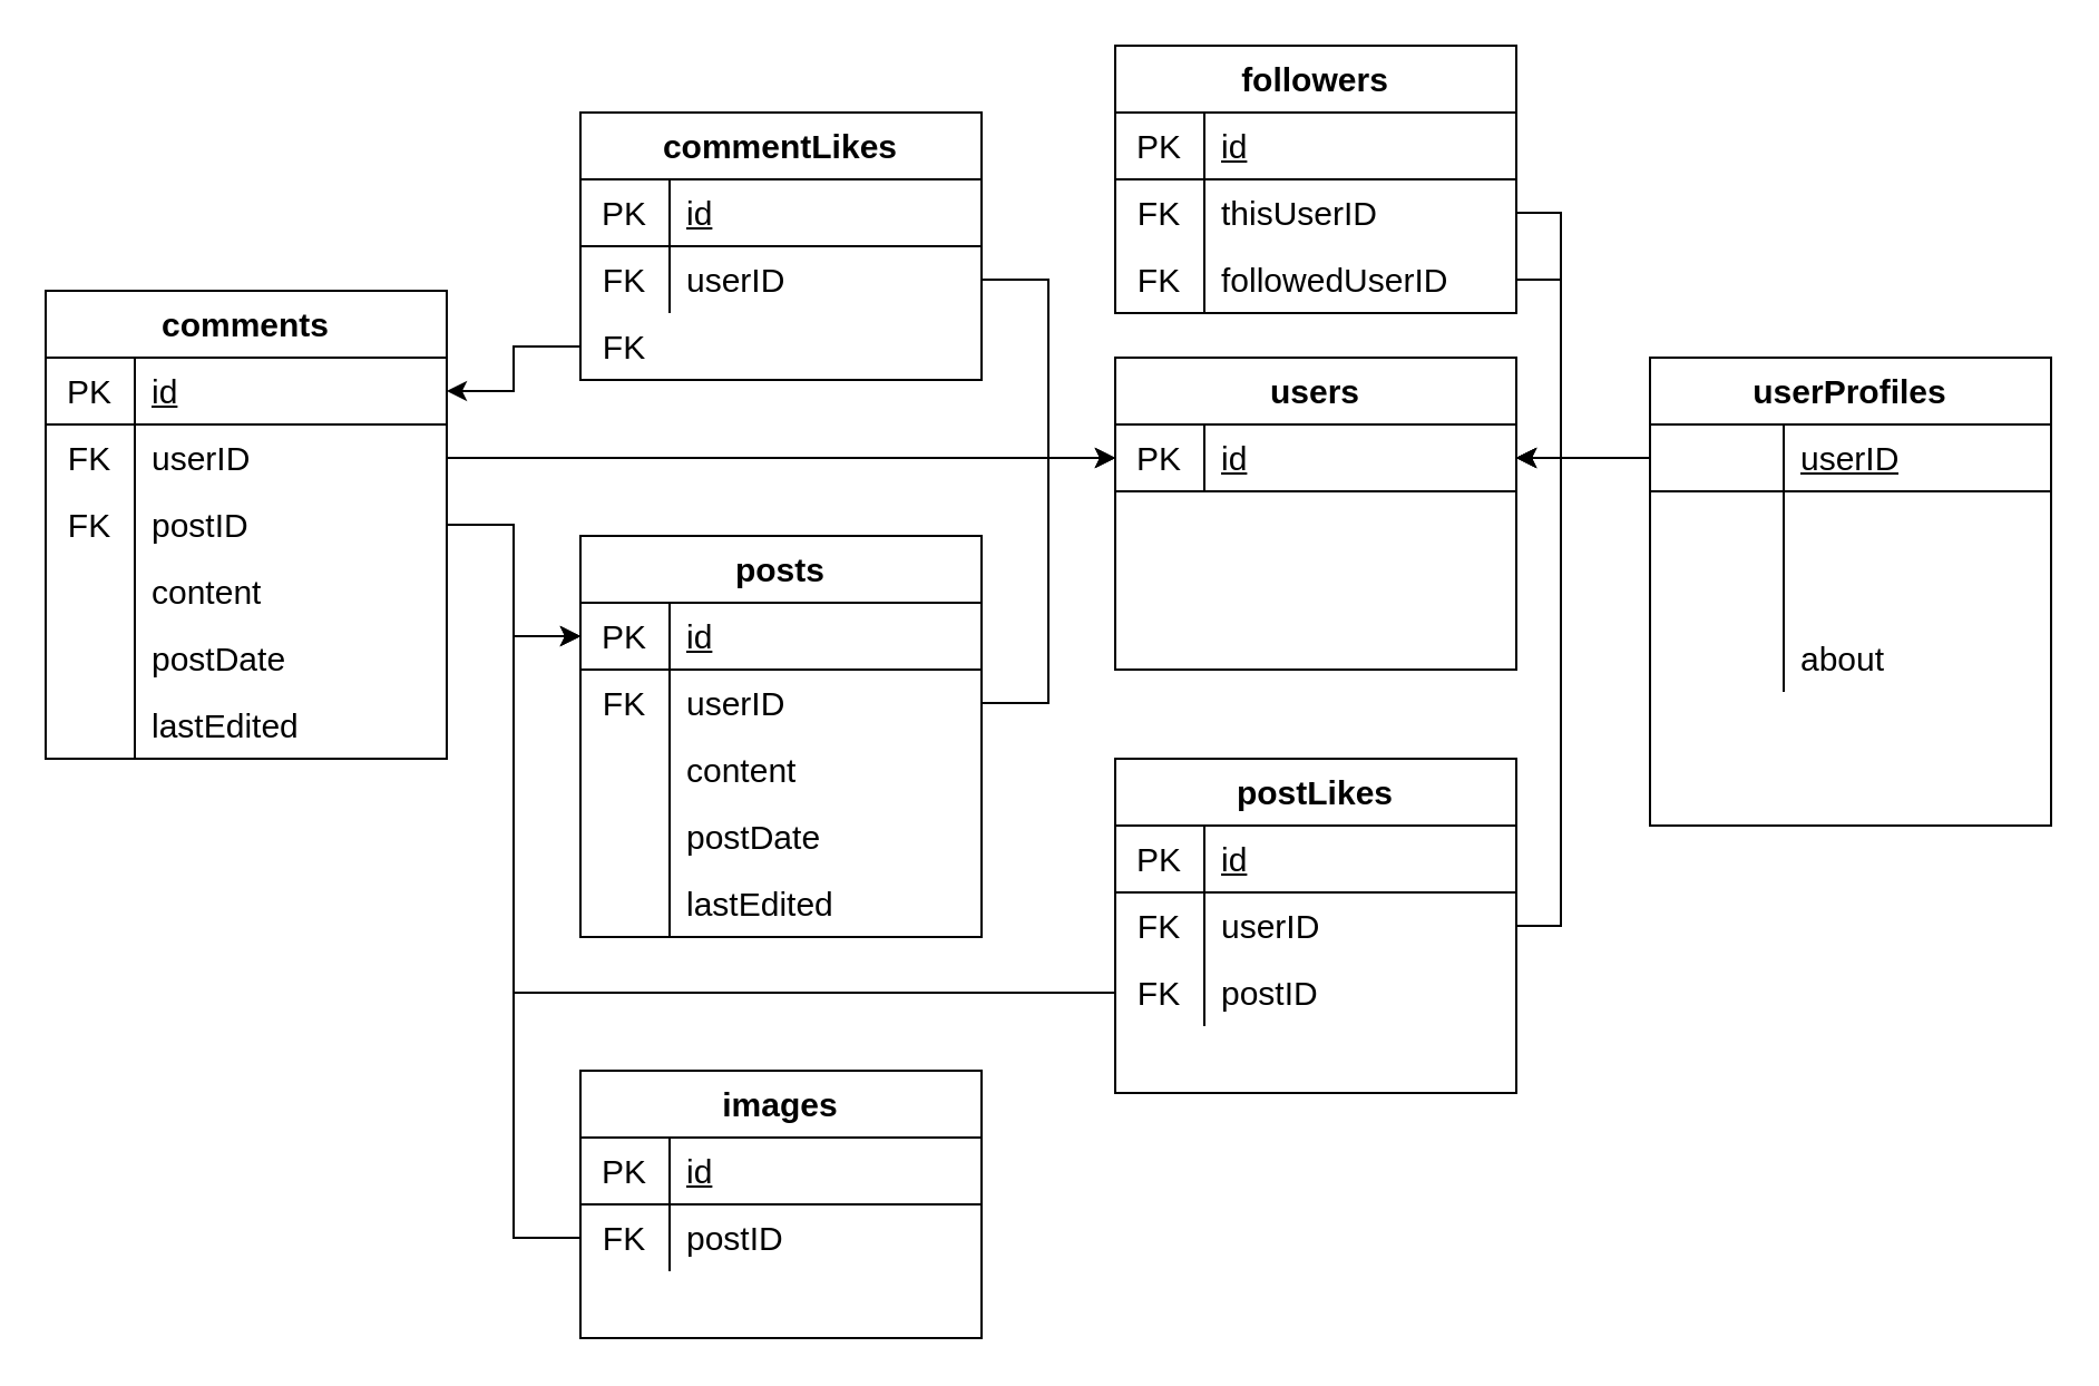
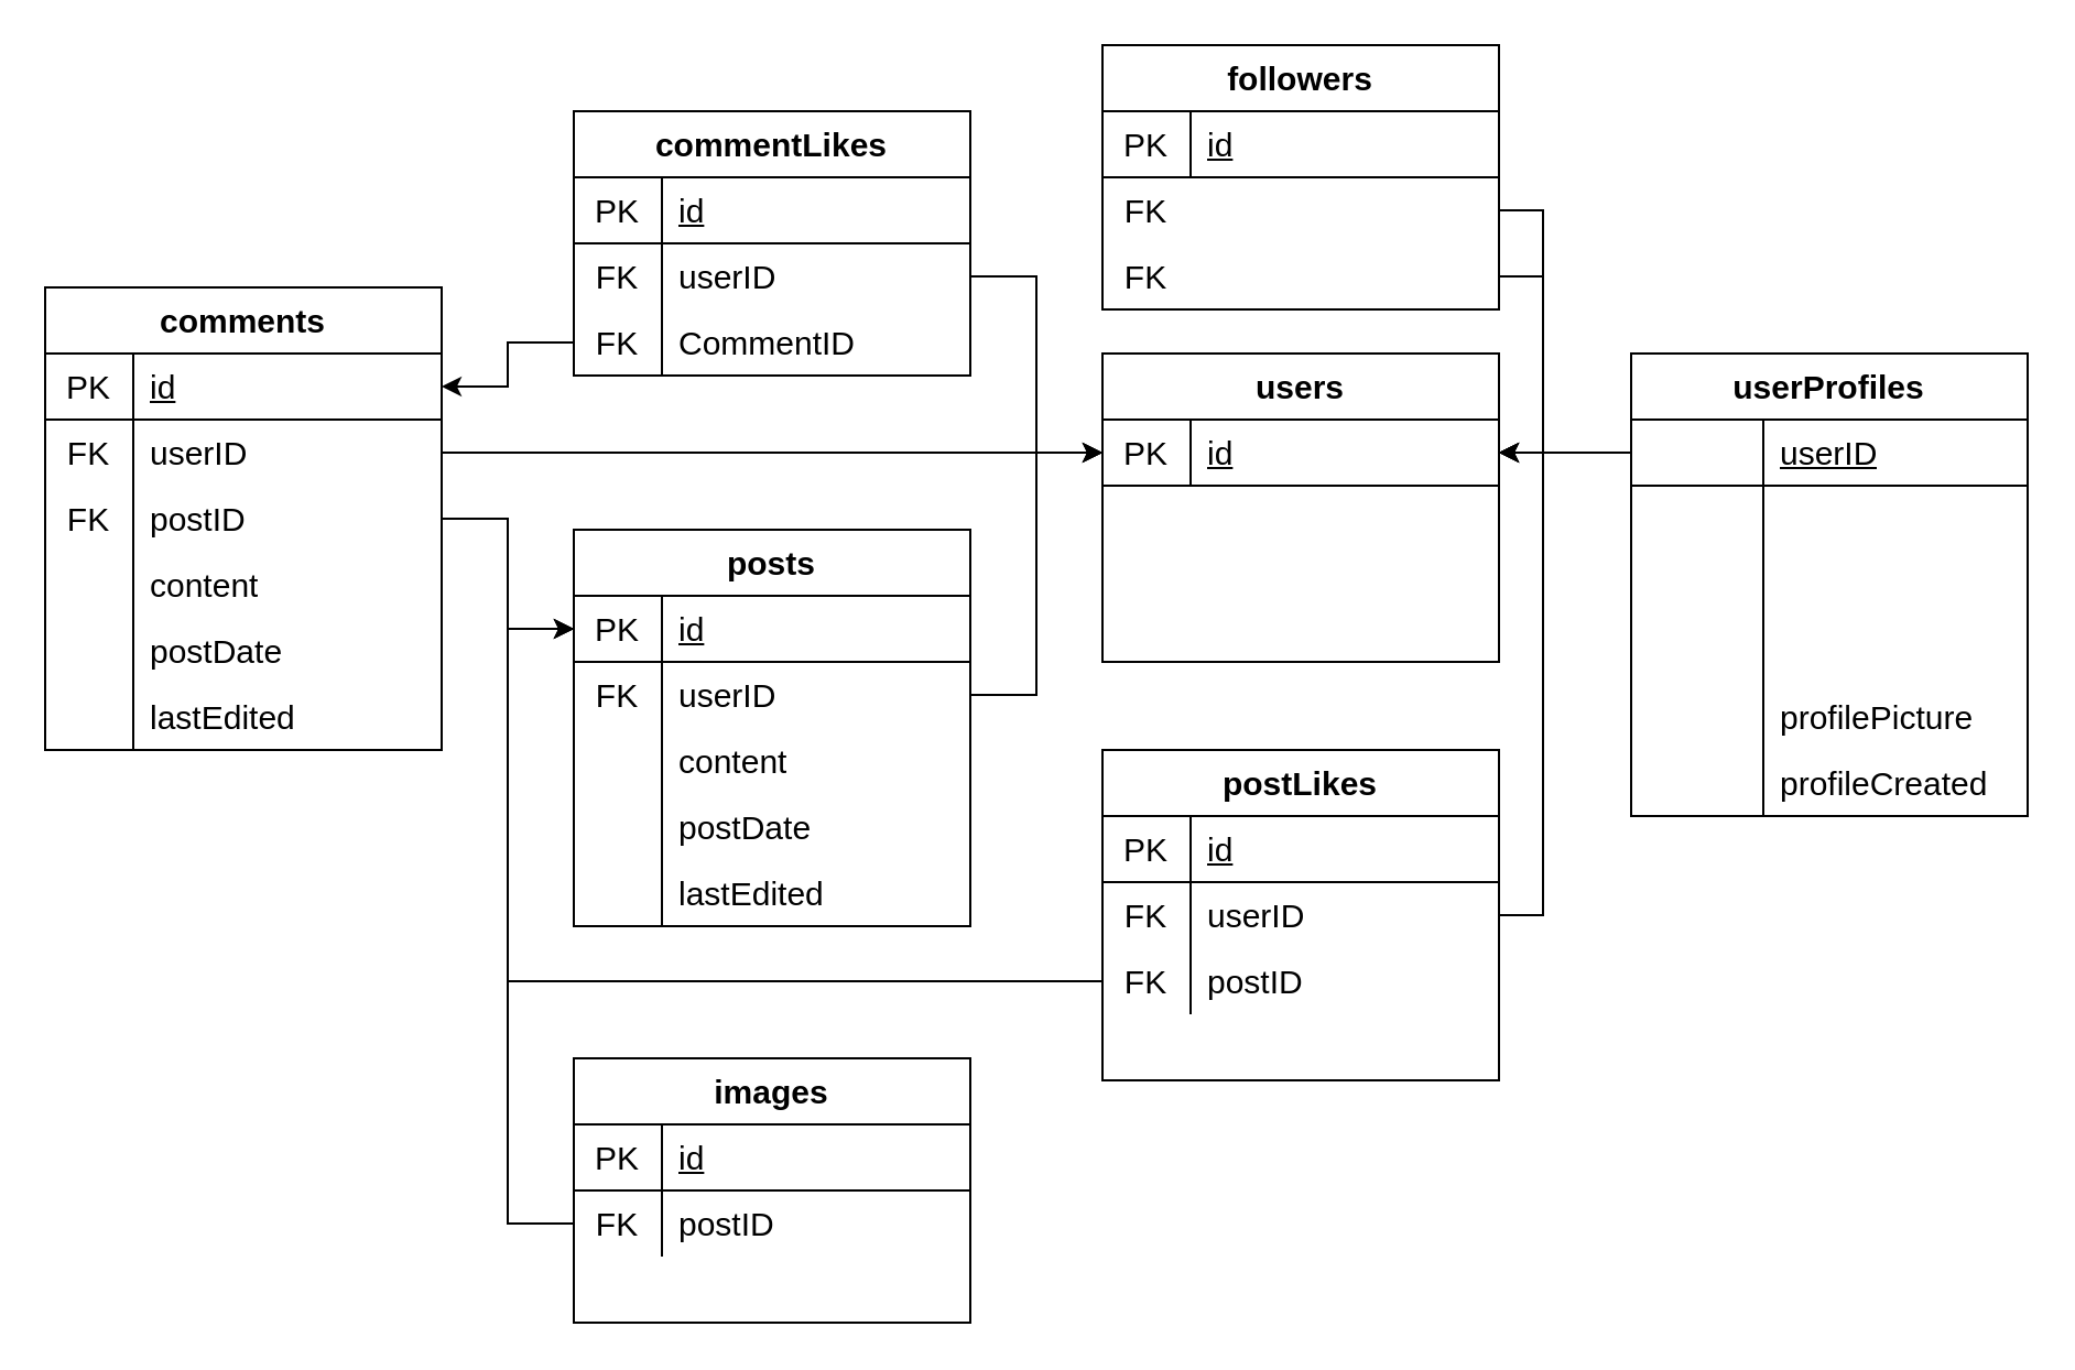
- <mxCell id="87" value="thisUserID" style="shape=partialRectangle;html=1;whiteSpace=wrap;connectable=0;fillColor=none;top=0;left=0;bottom=0;right=0;align=left;spacingLeft=6;overflow=hidden;fontSize=15;" vertex="1" parent="85"><mxGeometry x="40" width="140" height="30" as="geometry" /></mxCell>
- <mxCell id="90" value="followedUserID" style="shape=partialRectangle;html=1;whiteSpace=wrap;connectable=0;fillColor=none;top=0;left=0;bottom=0;right=0;align=left;spacingLeft=6;overflow=hidden;fontSize=15;" vertex="1" parent="88"><mxGeometry x="40" width="140" height="30" as="geometry" /></mxCell>
+ <mxCell id="35" value="CommentID" style="shape=partialRectangle;html=1;whiteSpace=wrap;connectable=0;fillColor=none;top=0;left=0;bottom=0;right=0;align=left;spacingLeft=6;overflow=hidden;fontSize=15;" vertex="1" parent="33"><mxGeometry x="40" width="140" height="30" as="geometry" /></mxCell>
- <mxCell id="45" value="about" style="shape=partialRectangle;html=1;whiteSpace=wrap;connectable=0;fillColor=none;top=0;left=0;bottom=0;right=0;align=left;spacingLeft=6;overflow=hidden;fontSize=15;" vertex="1" parent="43"><mxGeometry x="60" width="120" height="30" as="geometry" /></mxCell>
+ <mxCell id="48" value="profilePicture" style="shape=partialRectangle;html=1;whiteSpace=wrap;connectable=0;fillColor=none;top=0;left=0;bottom=0;right=0;align=left;spacingLeft=6;overflow=hidden;fontSize=15;" vertex="1" parent="46"><mxGeometry x="60" width="120" height="30" as="geometry" /></mxCell>
+ <mxCell id="51" value="profileCreated" style="shape=partialRectangle;html=1;whiteSpace=wrap;connectable=0;fillColor=none;top=0;left=0;bottom=0;right=0;align=left;spacingLeft=6;overflow=hidden;fontSize=15;" vertex="1" parent="49"><mxGeometry x="60" width="120" height="30" as="geometry" /></mxCell>
